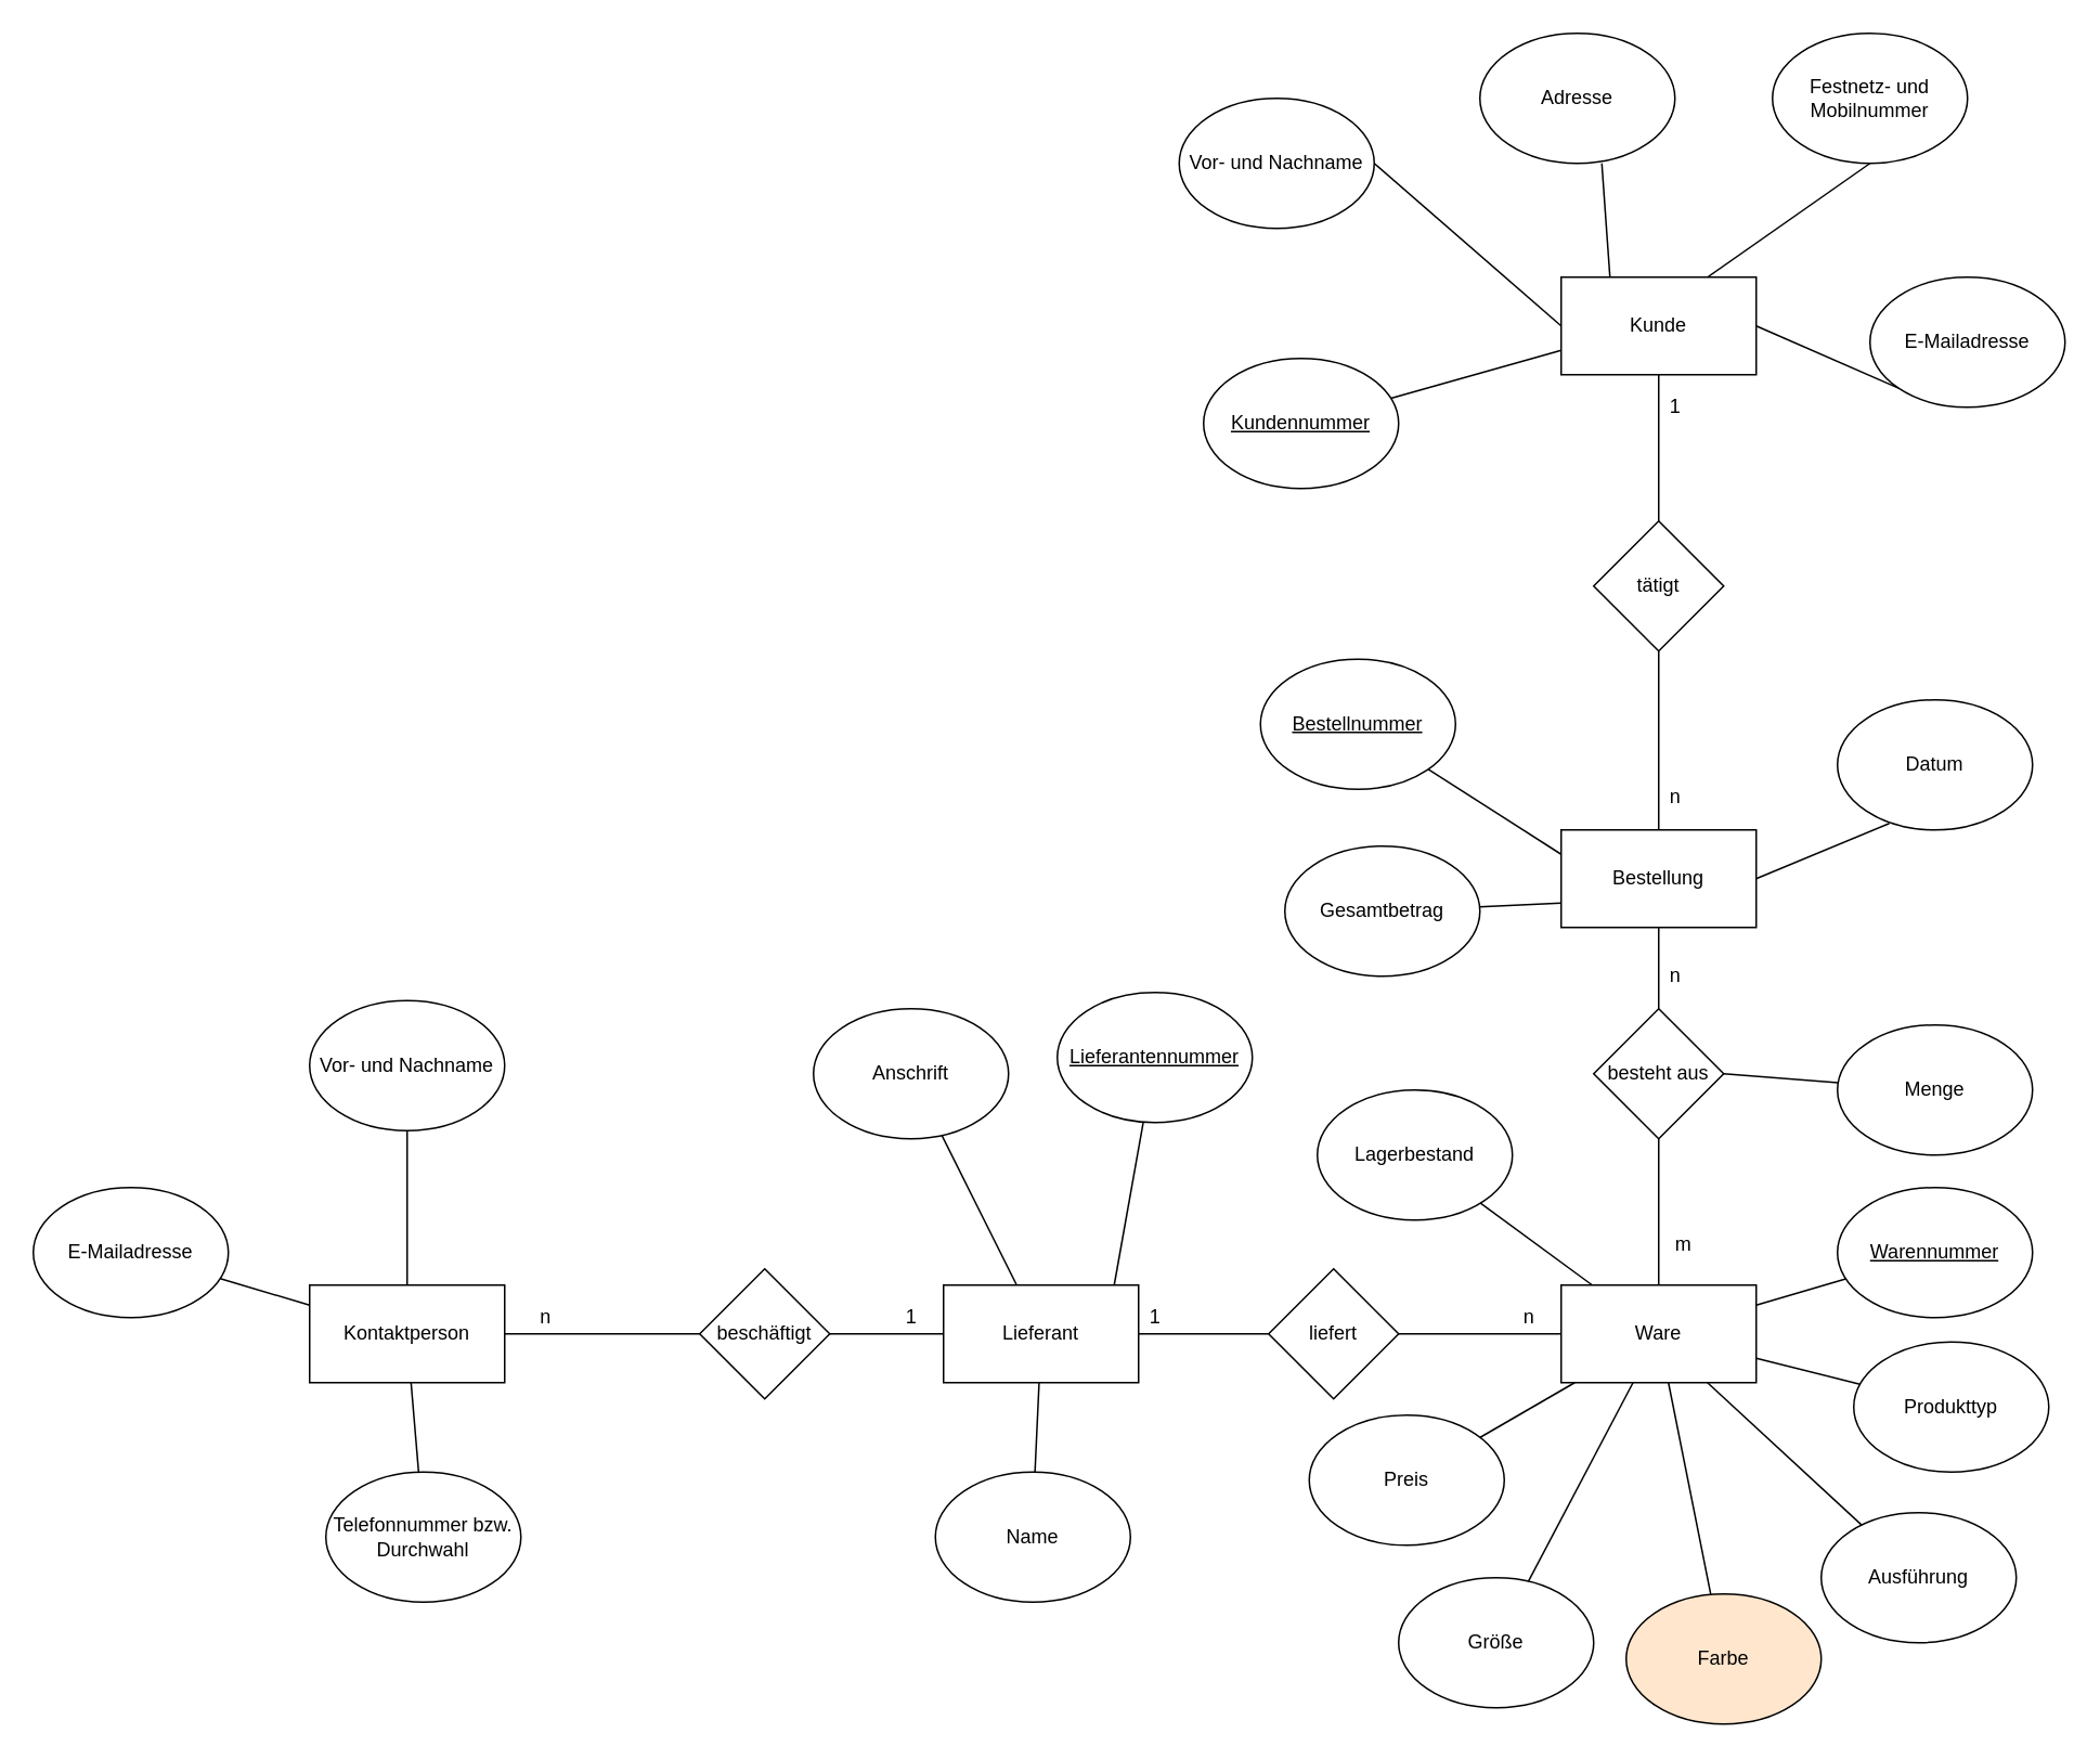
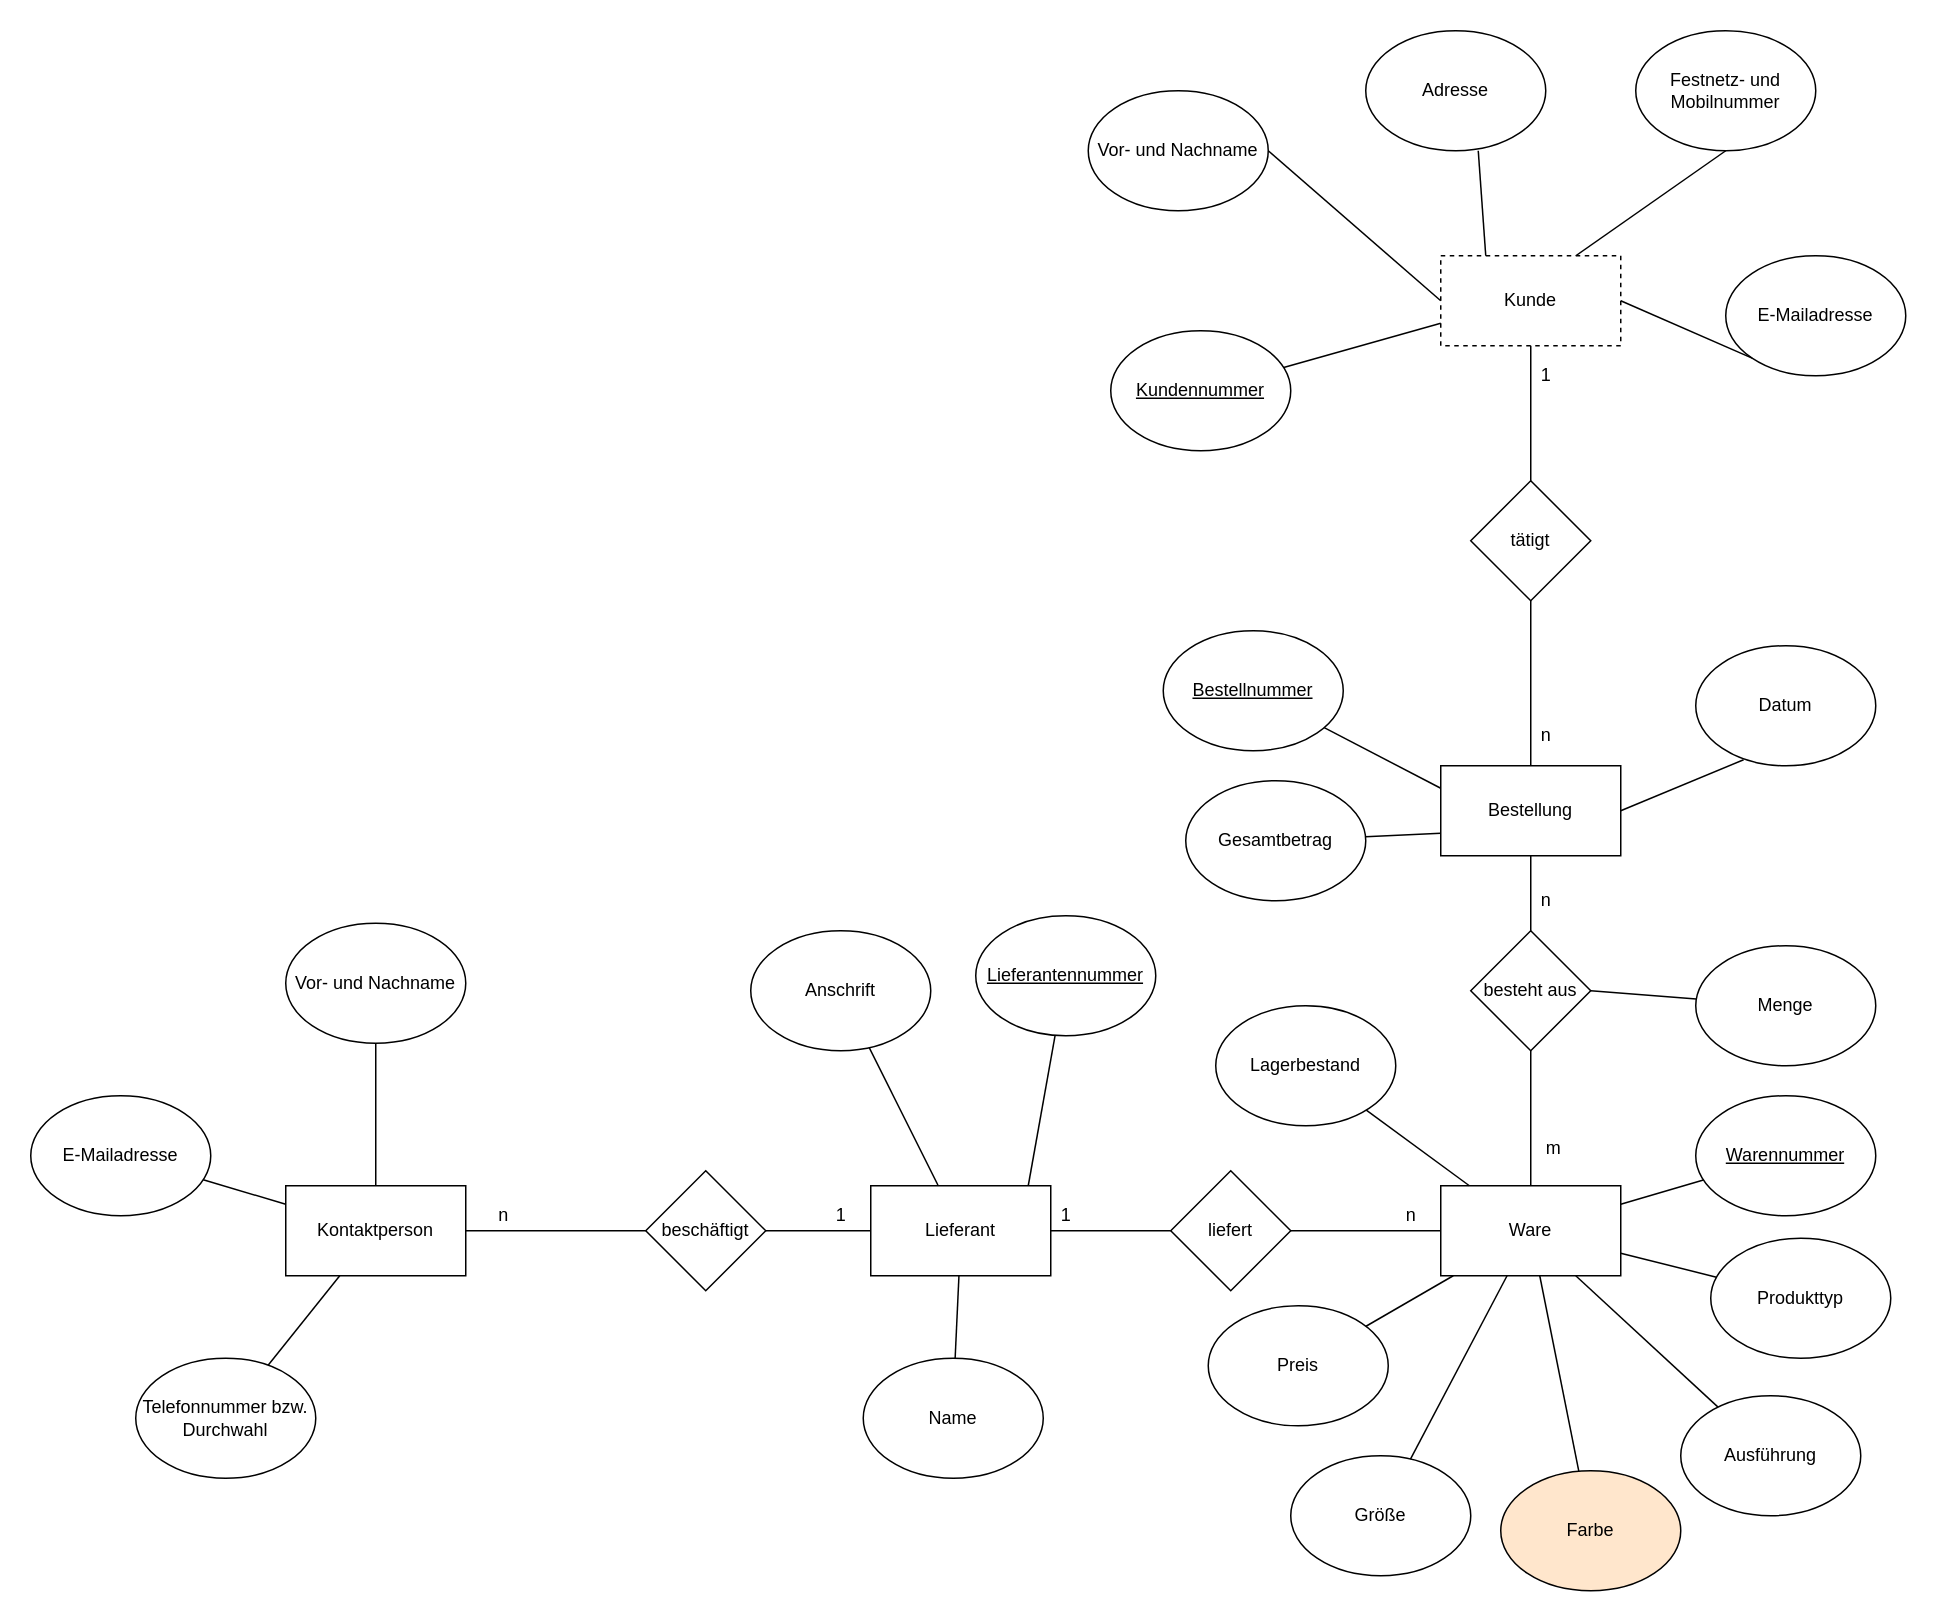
- <mxCell id="2" value="Kunde" style="rounded=0;whiteSpace=wrap;html=1;" vertex="1" parent="1"><mxGeometry x="960" y="170" width="120" height="60" as="geometry" /></mxCell>
+ <mxCell id="2" value="Kunde" style="rounded=0;whiteSpace=wrap;html=1;dashed=1;" vertex="1" parent="1"><mxGeometry x="960" y="170" width="120" height="60" as="geometry" /></mxCell>
- <mxCell id="31" value="&lt;u&gt;Bestellnummer&lt;/u&gt;" style="ellipse;whiteSpace=wrap;html=1;" vertex="1" parent="1"><mxGeometry x="775" y="405" width="120" height="80" as="geometry" /></mxCell>
+ <mxCell id="31" value="&lt;u&gt;Bestellnummer&lt;/u&gt;" style="ellipse;whiteSpace=wrap;html=1;" vertex="1" parent="1"><mxGeometry x="775" y="420" width="120" height="80" as="geometry" /></mxCell>
- <mxCell id="67" value="Telefonnummer bzw. Durchwahl" style="ellipse;whiteSpace=wrap;html=1;" vertex="1" parent="1"><mxGeometry x="200" y="905" width="120" height="80" as="geometry" /></mxCell>
+ <mxCell id="67" value="Telefonnummer bzw. Durchwahl" style="ellipse;whiteSpace=wrap;html=1;" vertex="1" parent="1"><mxGeometry x="90" y="905" width="120" height="80" as="geometry" /></mxCell>
